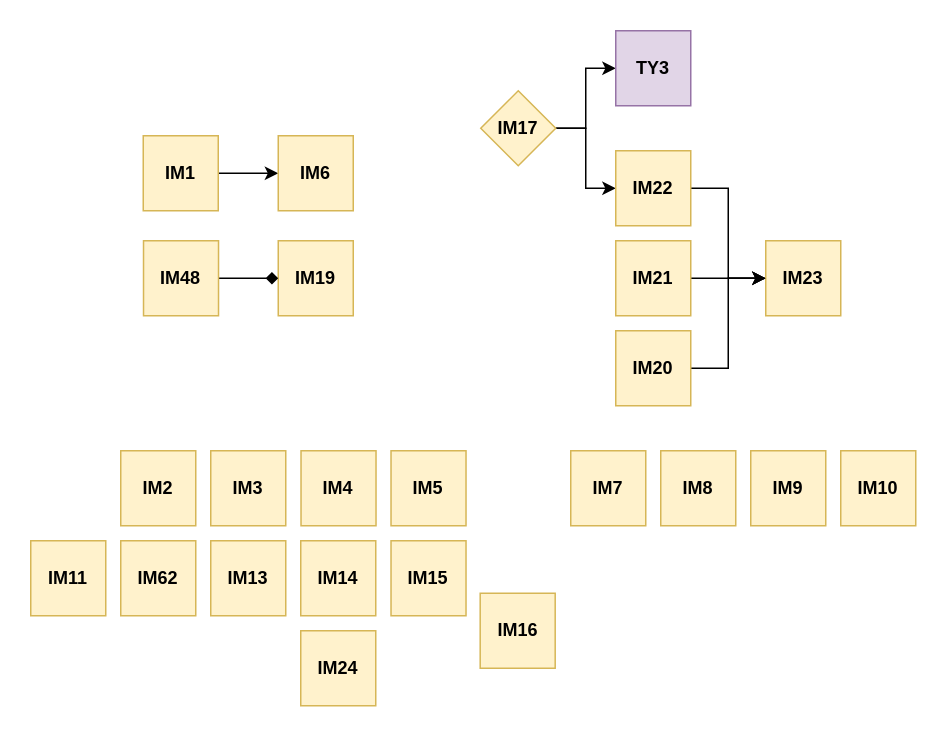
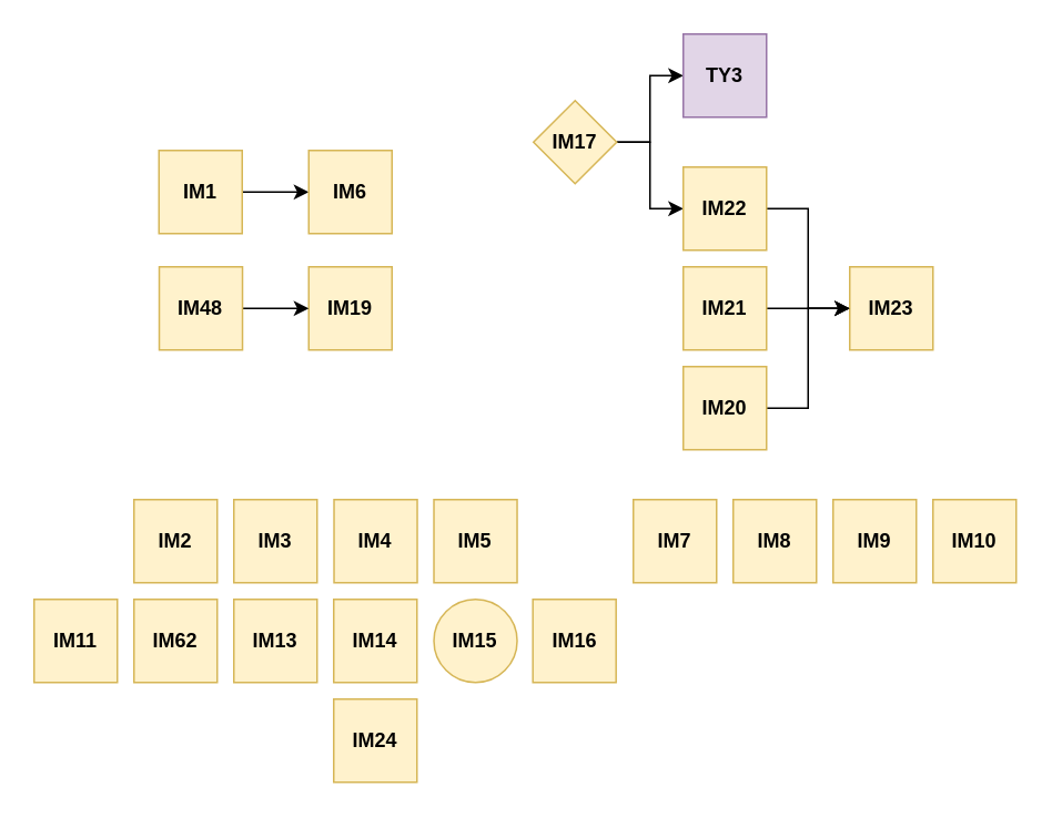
- <mxCell id="23" style="edgeStyle=orthogonalEdgeStyle;rounded=0;orthogonalLoop=1;jettySize=auto;html=1;exitX=1;exitY=0.5;exitDx=0;exitDy=0;entryX=0;entryY=0.5;entryDx=0;entryDy=0;endArrow=diamond;" edge="1" parent="1" source="24" target="18"><mxGeometry relative="1" as="geometry" /></mxCell>
+ <mxCell id="23" style="edgeStyle=orthogonalEdgeStyle;rounded=0;orthogonalLoop=1;jettySize=auto;html=1;exitX=1;exitY=0.5;exitDx=0;exitDy=0;entryX=0;entryY=0.5;entryDx=0;entryDy=0;" edge="1" parent="1" source="24" target="18"><mxGeometry relative="1" as="geometry" /></mxCell>
- <mxCell id="16" value="IM15" style="rounded=0;whiteSpace=wrap;html=1;fontStyle=1;fillColor=#fff2cc;strokeColor=#d6b656;" vertex="1" parent="1"><mxGeometry x="260.18" y="360" width="50" height="50" as="geometry" /></mxCell>
+ <mxCell id="16" value="IM15" style="ellipse;whiteSpace=wrap;html=1;fontStyle=1;fillColor=#fff2cc;strokeColor=#d6b656;" vertex="1" parent="1"><mxGeometry x="260.18" y="360" width="50" height="50" as="geometry" /></mxCell>
- <mxCell id="19" value="IM16" style="rounded=0;whiteSpace=wrap;html=1;fontStyle=1;fillColor=#fff2cc;strokeColor=#d6b656;" vertex="1" parent="1"><mxGeometry x="319.63" y="395" width="50" height="50" as="geometry" /></mxCell>
+ <mxCell id="19" value="IM16" style="rounded=0;whiteSpace=wrap;html=1;fontStyle=1;fillColor=#fff2cc;strokeColor=#d6b656;" vertex="1" parent="1"><mxGeometry x="319.63" y="360" width="50" height="50" as="geometry" /></mxCell>
